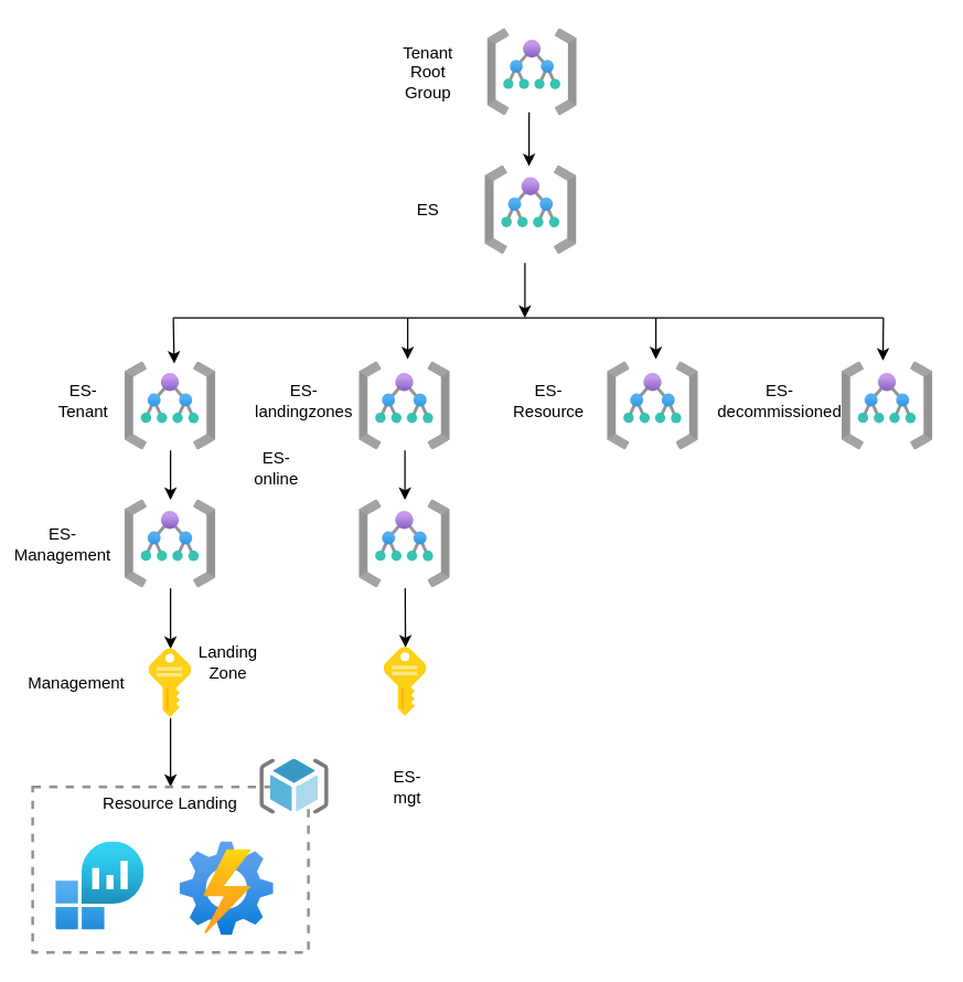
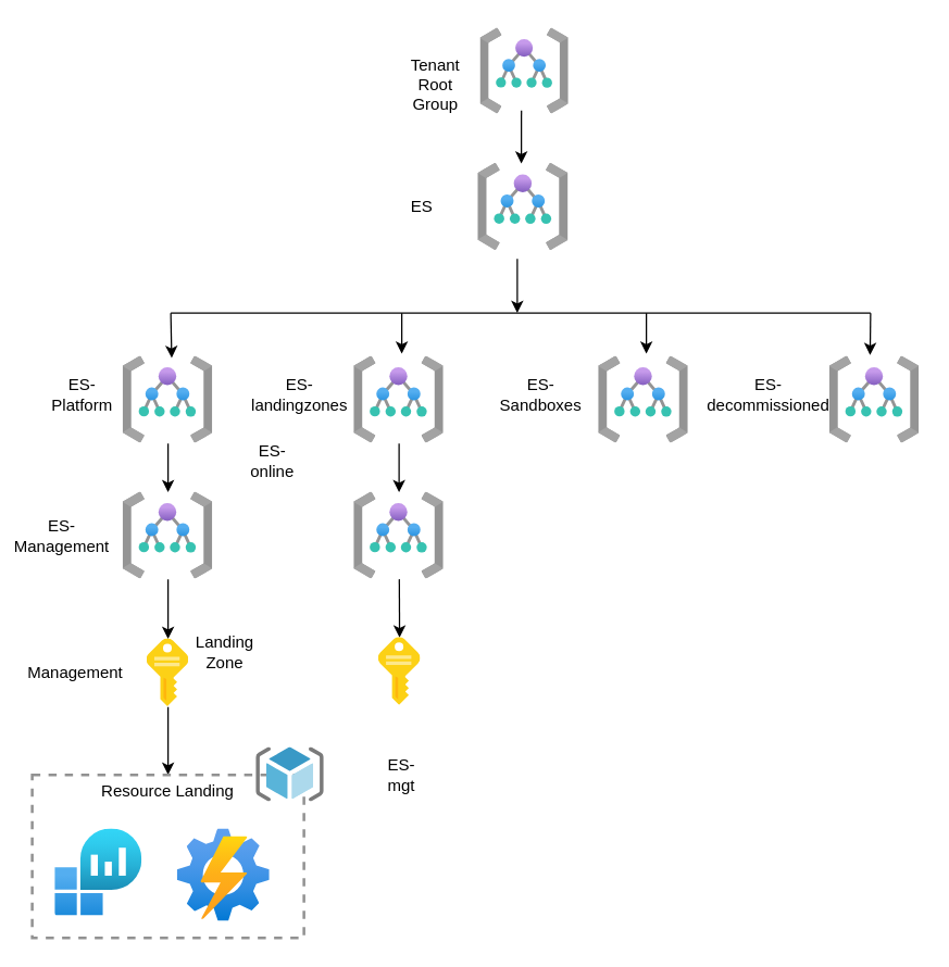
- <mxCell id="21" value="Tenant Root Group" style="text;html=1;strokeColor=none;fillColor=none;align=center;verticalAlign=middle;whiteSpace=wrap;rounded=0;" vertex="1" parent="1"><mxGeometry x="290" y="42" width="40" height="20" as="geometry" /></mxCell>
+ <mxCell id="21" value="Tenant Root Group" style="text;html=1;strokeColor=none;fillColor=none;align=center;verticalAlign=middle;whiteSpace=wrap;rounded=0;" vertex="1" parent="1"><mxGeometry x="300" y="52" width="40" height="20" as="geometry" /></mxCell>
- <mxCell id="23" value="ES-Tenant" style="text;html=1;strokeColor=none;fillColor=none;align=center;verticalAlign=middle;whiteSpace=wrap;rounded=0;" vertex="1" parent="1"><mxGeometry x="40" y="280" width="40" height="20" as="geometry" /></mxCell>
+ <mxCell id="23" value="ES-Platform" style="text;html=1;strokeColor=none;fillColor=none;align=center;verticalAlign=middle;whiteSpace=wrap;rounded=0;" vertex="1" parent="1"><mxGeometry x="40" y="280" width="40" height="20" as="geometry" /></mxCell>
- <mxCell id="25" value="ES-Resource" style="text;html=1;strokeColor=none;fillColor=none;align=center;verticalAlign=middle;whiteSpace=wrap;rounded=0;" vertex="1" parent="1"><mxGeometry x="370" y="280" width="55" height="20" as="geometry" /></mxCell>
+ <mxCell id="25" value="ES-Sandboxes" style="text;html=1;strokeColor=none;fillColor=none;align=center;verticalAlign=middle;whiteSpace=wrap;rounded=0;" vertex="1" parent="1"><mxGeometry x="370" y="280" width="55" height="20" as="geometry" /></mxCell>
